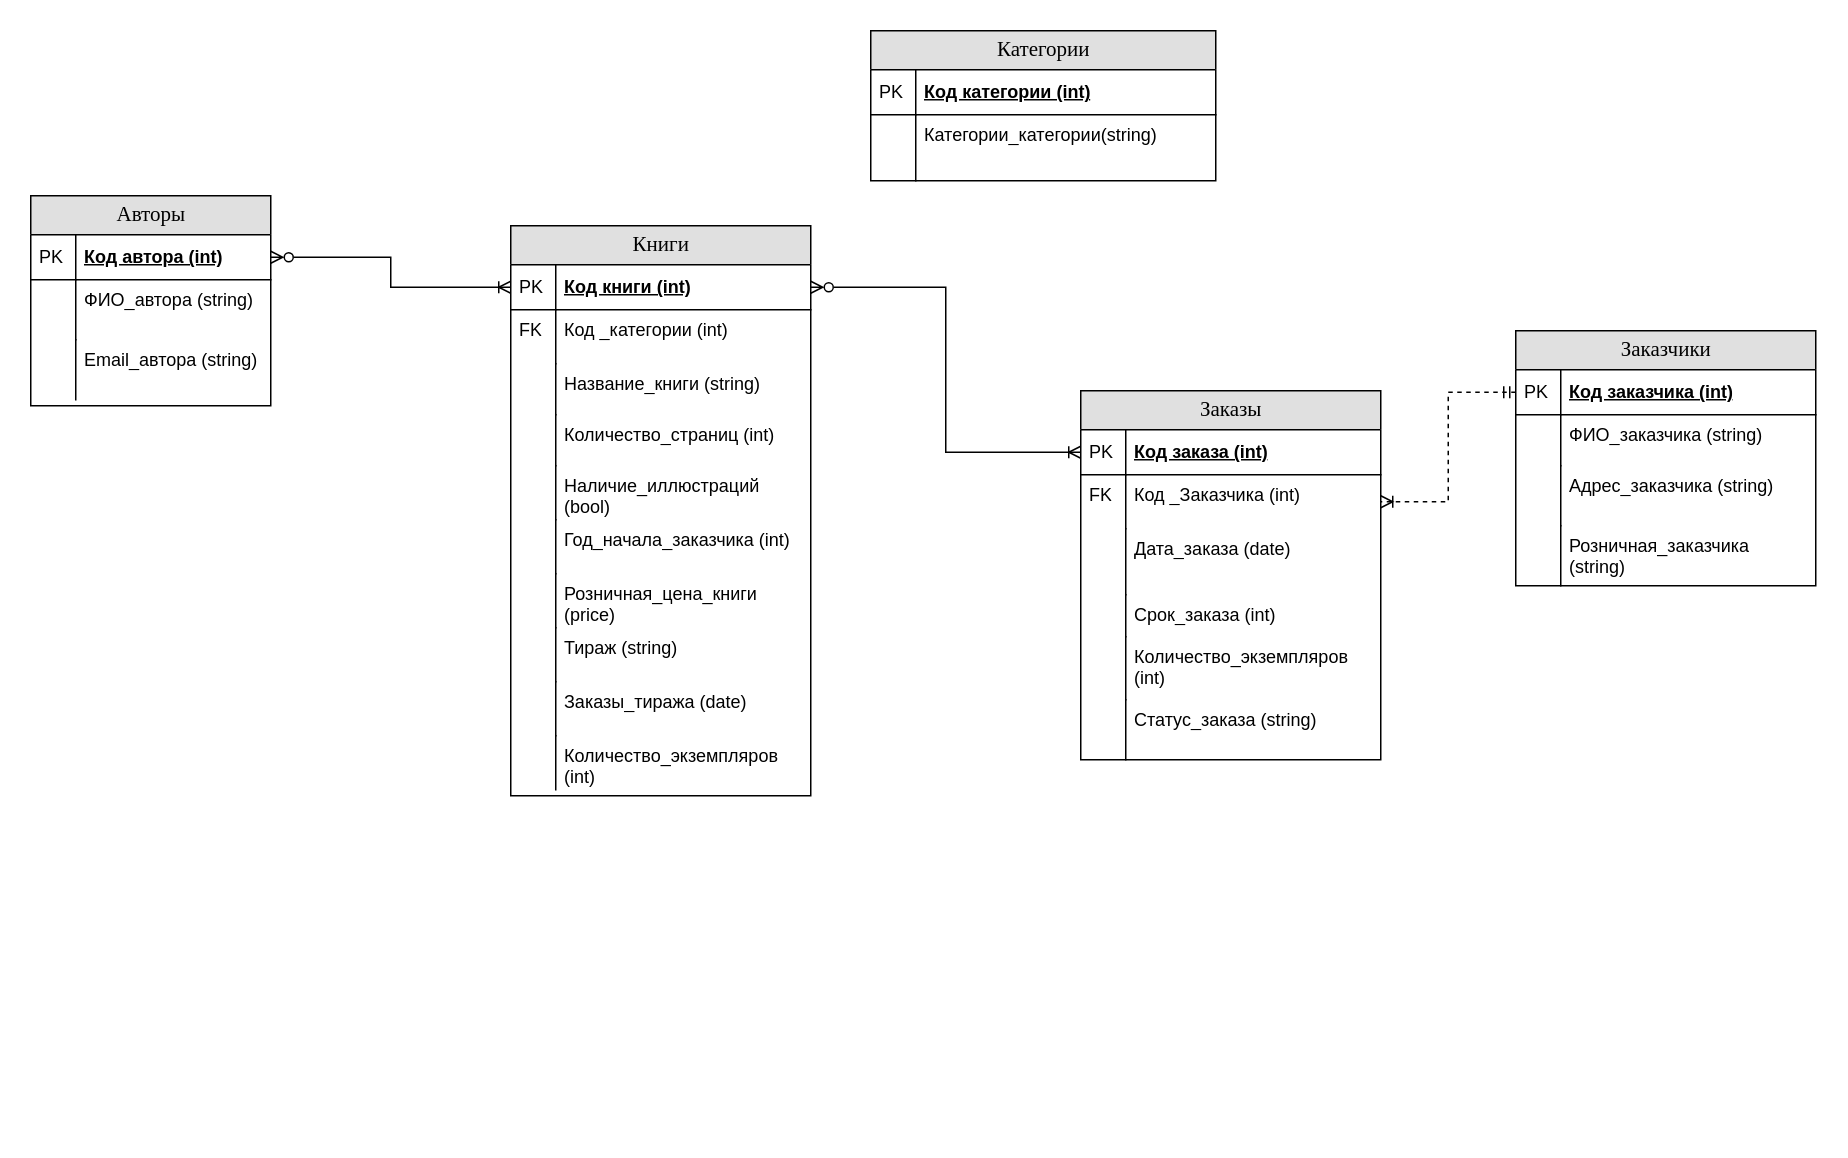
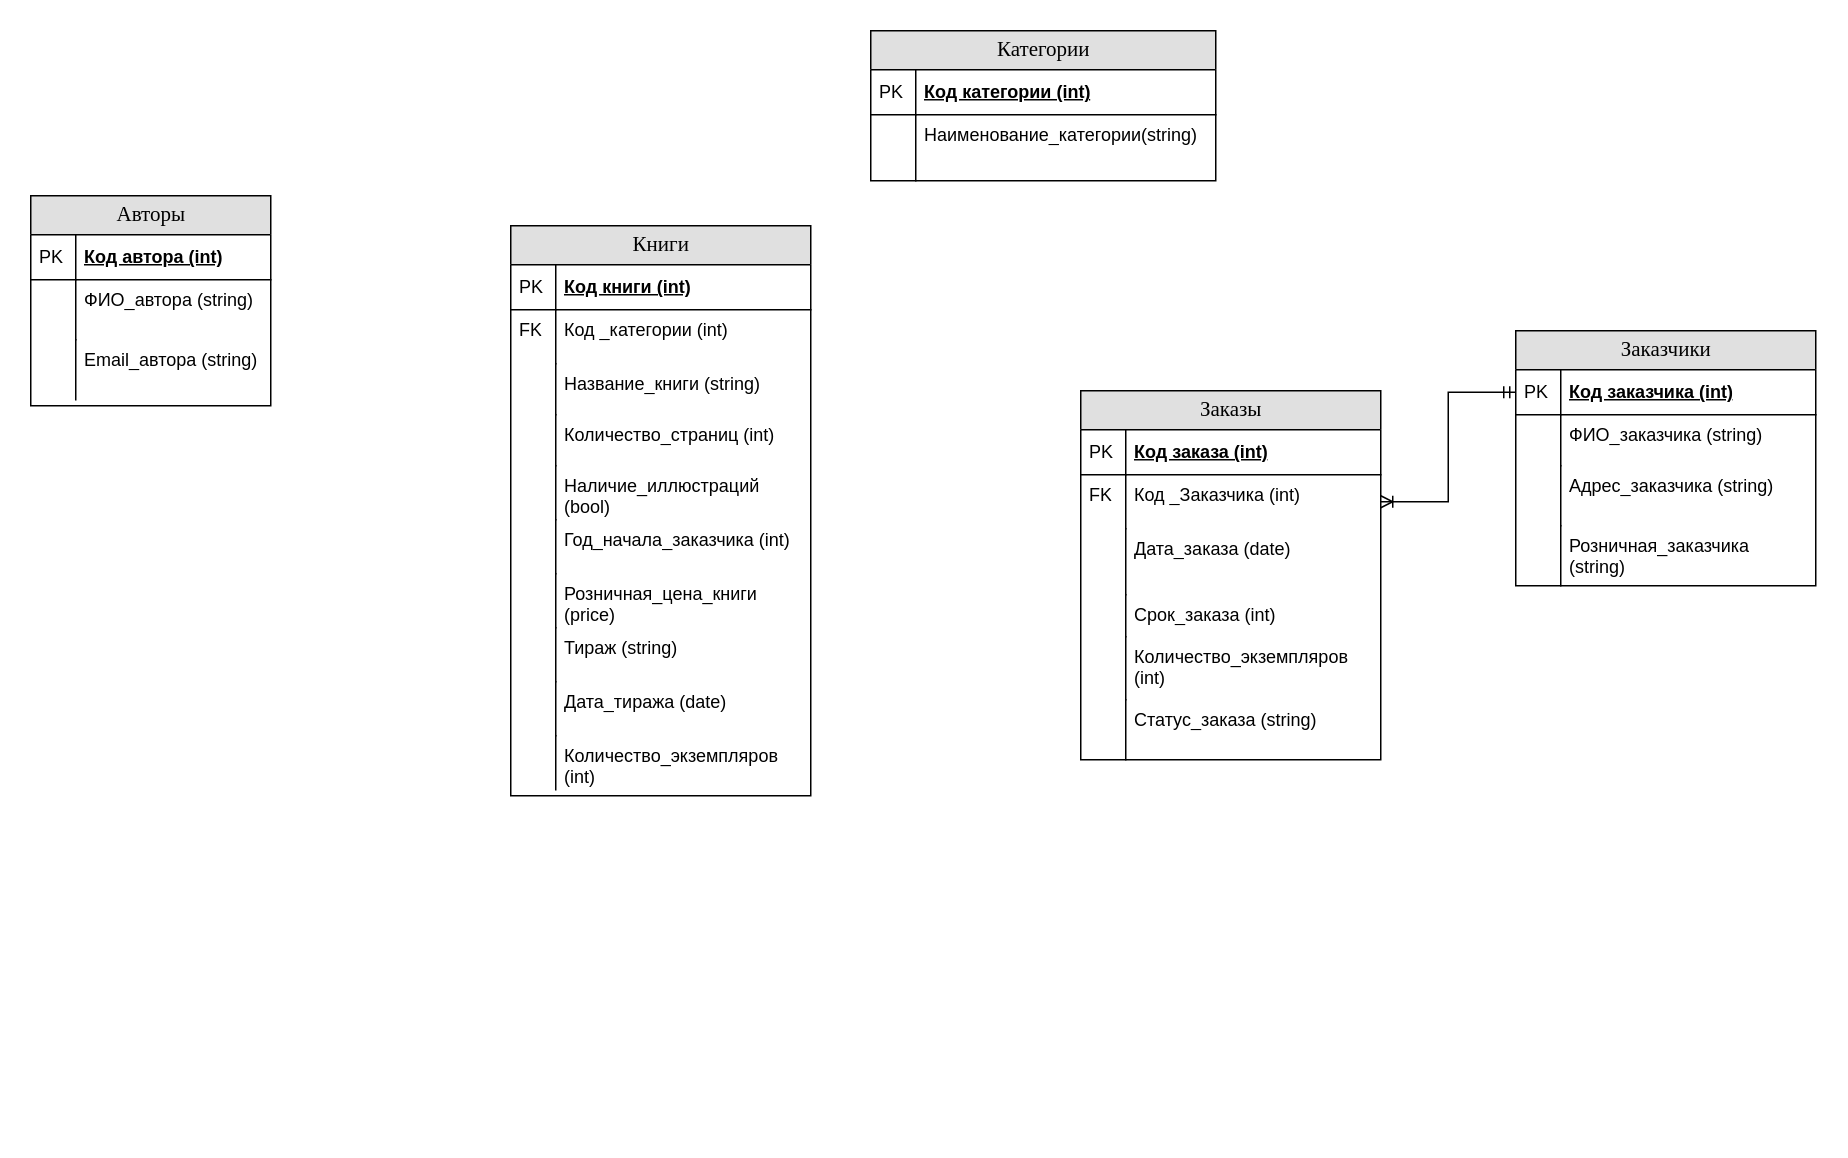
- <mxCell id="37" value="Категории_категории(string)" style="shape=partialRectangle;top=0;left=0;right=0;bottom=0;html=1;align=left;verticalAlign=top;fillColor=none;spacingLeft=34;spacingRight=4;whiteSpace=wrap;overflow=hidden;rotatable=0;points=[[0,0.5],[1,0.5]];portConstraint=eastwest;dropTarget=0;" parent="34" vertex="1"><mxGeometry y="56" width="230" height="44" as="geometry" /></mxCell>
+ <mxCell id="37" value="Наименование_категории(string)" style="shape=partialRectangle;top=0;left=0;right=0;bottom=0;html=1;align=left;verticalAlign=top;fillColor=none;spacingLeft=34;spacingRight=4;whiteSpace=wrap;overflow=hidden;rotatable=0;points=[[0,0.5],[1,0.5]];portConstraint=eastwest;dropTarget=0;" parent="34" vertex="1"><mxGeometry y="56" width="230" height="44" as="geometry" /></mxCell>
- <mxCell id="62" style="edgeStyle=orthogonalEdgeStyle;rounded=0;orthogonalLoop=1;jettySize=auto;html=1;exitX=0;exitY=0.5;exitDx=0;exitDy=0;entryX=1;entryY=0.5;entryDx=0;entryDy=0;startArrow=ERoneToMany;startFill=0;endArrow=ERzeroToMany;endFill=0;" parent="1" source="14" target="7" edge="1"><mxGeometry relative="1" as="geometry" /></mxCell>
- <mxCell id="63" style="edgeStyle=orthogonalEdgeStyle;rounded=0;orthogonalLoop=1;jettySize=auto;html=1;exitX=0;exitY=0.5;exitDx=0;exitDy=0;entryX=1;entryY=0.5;entryDx=0;entryDy=0;startArrow=ERoneToMany;startFill=0;endArrow=ERzeroToMany;endFill=0;" parent="1" source="40" target="14" edge="1"><mxGeometry relative="1" as="geometry" /></mxCell>
- <mxCell id="61" style="edgeStyle=orthogonalEdgeStyle;rounded=0;orthogonalLoop=1;jettySize=auto;html=1;exitX=0;exitY=0.5;exitDx=0;exitDy=0;entryX=1;entryY=0.5;entryDx=0;entryDy=0;startArrow=ERmandOne;startFill=0;endArrow=ERoneToMany;endFill=0;dashed=1;" parent="1" source="53" target="42" edge="1"><mxGeometry relative="1" as="geometry" /></mxCell>
+ <mxCell id="61" style="edgeStyle=orthogonalEdgeStyle;rounded=0;orthogonalLoop=1;jettySize=auto;html=1;exitX=0;exitY=0.5;exitDx=0;exitDy=0;entryX=1;entryY=0.5;entryDx=0;entryDy=0;startArrow=ERmandOne;startFill=0;endArrow=ERoneToMany;endFill=0;" parent="1" source="53" target="42" edge="1"><mxGeometry relative="1" as="geometry" /></mxCell>
- <mxCell id="30" value="Заказы_тиража (date)" style="shape=partialRectangle;top=0;left=0;right=0;bottom=0;html=1;align=left;verticalAlign=top;fillColor=none;spacingLeft=34;spacingRight=4;whiteSpace=wrap;overflow=hidden;rotatable=0;points=[[0,0.5],[1,0.5]];portConstraint=eastwest;dropTarget=0;" parent="13" vertex="1"><mxGeometry y="304" width="200" height="36" as="geometry" /></mxCell>
+ <mxCell id="30" value="Дата_тиража (date)" style="shape=partialRectangle;top=0;left=0;right=0;bottom=0;html=1;align=left;verticalAlign=top;fillColor=none;spacingLeft=34;spacingRight=4;whiteSpace=wrap;overflow=hidden;rotatable=0;points=[[0,0.5],[1,0.5]];portConstraint=eastwest;dropTarget=0;" parent="13" vertex="1"><mxGeometry y="304" width="200" height="36" as="geometry" /></mxCell>
